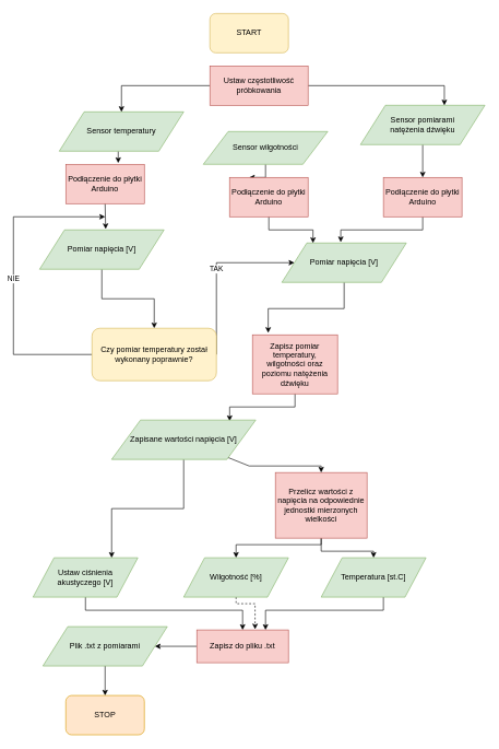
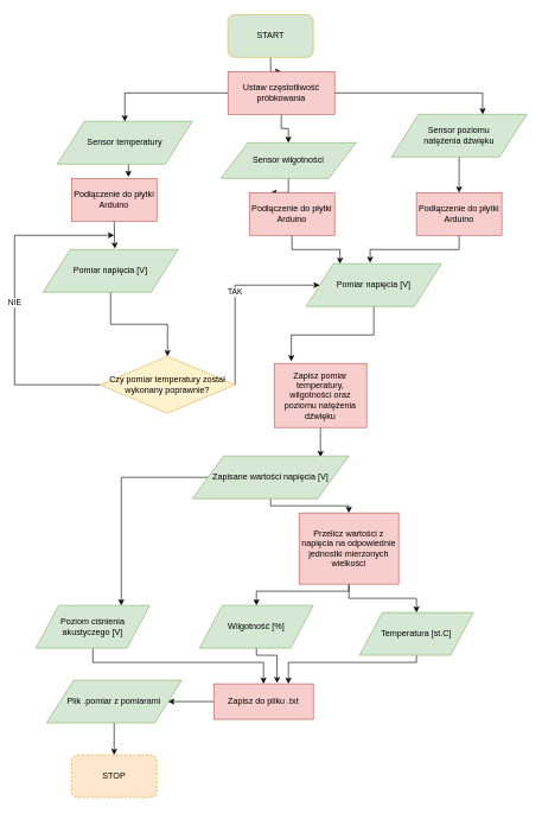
- <mxCell id="3" value="START" style="rounded=1;whiteSpace=wrap;html=1;fillColor=#fff2cc;strokeColor=#d6b656;" vertex="1" parent="1"><mxGeometry x="320" y="20" width="120" height="60" as="geometry" /></mxCell>
+ <mxCell id="3" value="START" style="rounded=1;whiteSpace=wrap;html=1;fillColor=#d5e8d4;strokeColor=#d6b656;" vertex="1" parent="1"><mxGeometry x="320" y="20" width="120" height="60" as="geometry" /></mxCell>
+ <mxCell id="2" style="edgeStyle=orthogonalEdgeStyle;rounded=0;orthogonalLoop=1;jettySize=auto;html=1;entryX=0.5;entryY=0;entryDx=0;entryDy=0;" edge="1" parent="1" source="3" target="34"><mxGeometry relative="1" as="geometry" /></mxCell>
+ <mxCell id="33" style="edgeStyle=orthogonalEdgeStyle;rounded=0;orthogonalLoop=1;jettySize=auto;html=1;" edge="1" parent="1" source="34" target="43"><mxGeometry relative="1" as="geometry" /></mxCell>
- <mxCell id="7" value="&lt;div&gt;Sensor pomiarami &lt;br&gt;natężenia dźwięku&lt;/div&gt;" style="shape=parallelogram;perimeter=parallelogramPerimeter;whiteSpace=wrap;html=1;fillColor=#d5e8d4;strokeColor=#82b366;" vertex="1" parent="1"><mxGeometry x="550" y="160" width="190" height="60" as="geometry" /></mxCell>
+ <mxCell id="7" value="&lt;div&gt;Sensor poziomu &lt;br&gt;natężenia dźwięku&lt;/div&gt;" style="shape=parallelogram;perimeter=parallelogramPerimeter;whiteSpace=wrap;html=1;fillColor=#d5e8d4;strokeColor=#82b366;" vertex="1" parent="1"><mxGeometry x="550" y="160" width="190" height="60" as="geometry" /></mxCell>
- <mxCell id="5" value="Sensor temperatury" style="shape=parallelogram;perimeter=parallelogramPerimeter;whiteSpace=wrap;html=1;fillColor=#d5e8d4;strokeColor=#82b366;" vertex="1" parent="1"><mxGeometry x="90" y="170" width="190" height="60" as="geometry" /></mxCell>
+ <mxCell id="5" value="Sensor temperatury" style="shape=parallelogram;perimeter=parallelogramPerimeter;whiteSpace=wrap;html=1;fillColor=#d5e8d4;strokeColor=#82b366;" vertex="1" parent="1"><mxGeometry x="80" y="170" width="190" height="60" as="geometry" /></mxCell>
- <mxCell id="18" value="Czy pomiar temperatury został wykonany poprawnie?" style="whiteSpace=wrap;html=1;fillColor=#fff2cc;strokeColor=#d6b656;rounded=1;" vertex="1" parent="1"><mxGeometry x="140" y="500" width="190" height="80" as="geometry" /></mxCell>
+ <mxCell id="18" value="Czy pomiar temperatury został wykonany poprawnie?" style="rhombus;whiteSpace=wrap;html=1;fillColor=#fff2cc;strokeColor=#d6b656;" vertex="1" parent="1"><mxGeometry x="140" y="500" width="190" height="80" as="geometry" /></mxCell>
- <mxCell id="26" value="Zapisane wartości napięcia [V]" style="shape=parallelogram;perimeter=parallelogramPerimeter;whiteSpace=wrap;html=1;fillColor=#d5e8d4;strokeColor=#82b366;" vertex="1" parent="1"><mxGeometry x="170" y="640" width="220" height="60" as="geometry" /></mxCell>
+ <mxCell id="26" value="Zapisane wartości napięcia [V]" style="shape=parallelogram;perimeter=parallelogramPerimeter;whiteSpace=wrap;html=1;fillColor=#d5e8d4;strokeColor=#82b366;" vertex="1" parent="1"><mxGeometry x="270" y="640" width="220" height="60" as="geometry" /></mxCell>
- <mxCell id="36" value="&lt;div&gt;Ustaw ciśnienia&lt;/div&gt;&lt;div&gt; akustyczego [V]&lt;/div&gt;" style="shape=parallelogram;perimeter=parallelogramPerimeter;whiteSpace=wrap;html=1;fillColor=#d5e8d4;strokeColor=#82b366;" vertex="1" parent="1"><mxGeometry x="50" y="850" width="160" height="60" as="geometry" /></mxCell>
+ <mxCell id="36" value="&lt;div&gt;Poziom ciśnienia&lt;/div&gt;&lt;div&gt; akustyczego [V]&lt;/div&gt;" style="shape=parallelogram;perimeter=parallelogramPerimeter;whiteSpace=wrap;html=1;fillColor=#d5e8d4;strokeColor=#82b366;" vertex="1" parent="1"><mxGeometry x="50" y="850" width="160" height="60" as="geometry" /></mxCell>
- <mxCell id="30" value="Temperatura [st.C]" style="shape=parallelogram;perimeter=parallelogramPerimeter;whiteSpace=wrap;html=1;fillColor=#d5e8d4;strokeColor=#82b366;" vertex="1" parent="1"><mxGeometry x="490" y="850" width="160" height="60" as="geometry" /></mxCell>
+ <mxCell id="30" value="Temperatura [st.C]" style="shape=parallelogram;perimeter=parallelogramPerimeter;whiteSpace=wrap;html=1;fillColor=#d5e8d4;strokeColor=#82b366;" vertex="1" parent="1"><mxGeometry x="505" y="860" width="160" height="60" as="geometry" /></mxCell>
- <mxCell id="27" style="edgeStyle=orthogonalEdgeStyle;rounded=0;orthogonalLoop=1;jettySize=auto;html=1;entryX=0.636;entryY=-0.02;entryDx=0;entryDy=0;entryPerimeter=0;dashed=1;" edge="1" parent="1" source="28" target="38"><mxGeometry relative="1" as="geometry"><Array as="points"><mxPoint x="360" y="920" /><mxPoint x="389" y="920" /></Array></mxGeometry></mxCell>
+ <mxCell id="27" style="edgeStyle=orthogonalEdgeStyle;rounded=0;orthogonalLoop=1;jettySize=auto;html=1;entryX=0.636;entryY=-0.02;entryDx=0;entryDy=0;entryPerimeter=0;" edge="1" parent="1" source="28" target="38"><mxGeometry relative="1" as="geometry"><Array as="points"><mxPoint x="360" y="920" /><mxPoint x="389" y="920" /></Array></mxGeometry></mxCell>
- <mxCell id="40" value="Plik .txt z pomiarami" style="shape=parallelogram;perimeter=parallelogramPerimeter;whiteSpace=wrap;html=1;fillColor=#d5e8d4;strokeColor=#82b366;" vertex="1" parent="1"><mxGeometry x="65" y="955" width="190" height="60" as="geometry" /></mxCell>
+ <mxCell id="40" value="Plik .pomiar z pomiarami" style="shape=parallelogram;perimeter=parallelogramPerimeter;whiteSpace=wrap;html=1;fillColor=#d5e8d4;strokeColor=#82b366;" vertex="1" parent="1"><mxGeometry x="65" y="955" width="190" height="60" as="geometry" /></mxCell>
- <mxCell id="41" value="STOP" style="rounded=1;whiteSpace=wrap;html=1;fillColor=#ffe6cc;strokeColor=#d79b00;" vertex="1" parent="1"><mxGeometry x="100" y="1060" width="120" height="60" as="geometry" /></mxCell>
+ <mxCell id="41" value="STOP" style="rounded=1;whiteSpace=wrap;html=1;fillColor=#ffe6cc;strokeColor=#d79b00;dashed=1;" vertex="1" parent="1"><mxGeometry x="100" y="1060" width="120" height="60" as="geometry" /></mxCell>
